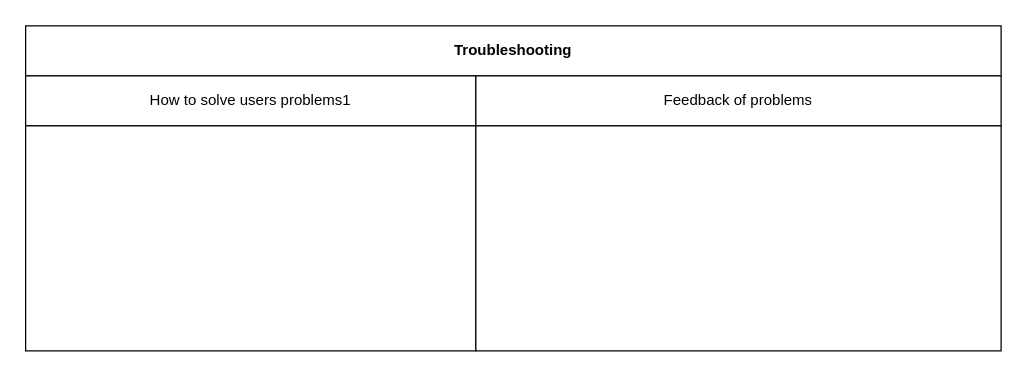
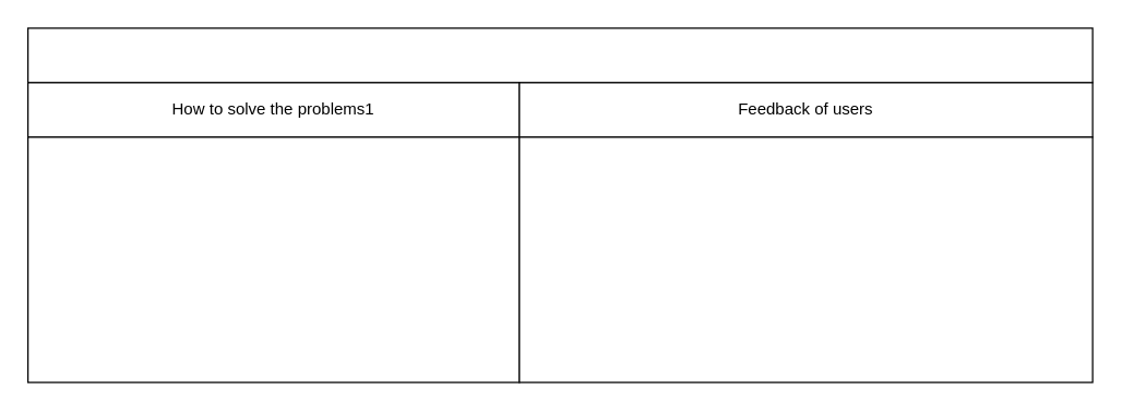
- <mxCell id="4" value="&lt;b&gt;Troubleshooting&lt;/b&gt;" style="shape=partialRectangle;html=1;whiteSpace=wrap;connectable=0;overflow=hidden;fillColor=none;top=0;left=0;bottom=0;right=0;pointerEvents=1;" parent="3" vertex="1"><mxGeometry width="780" height="40" as="geometry" /></mxCell>
- <mxCell id="7" value="How to solve users problems1" style="shape=partialRectangle;html=1;whiteSpace=wrap;connectable=0;overflow=hidden;fillColor=none;top=0;left=0;bottom=0;right=0;pointerEvents=1;" parent="6" vertex="1"><mxGeometry width="360" height="40" as="geometry" /></mxCell>
+ <mxCell id="7" value="How to solve the problems1" style="shape=partialRectangle;html=1;whiteSpace=wrap;connectable=0;overflow=hidden;fillColor=none;top=0;left=0;bottom=0;right=0;pointerEvents=1;" parent="6" vertex="1"><mxGeometry width="360" height="40" as="geometry" /></mxCell>
- <mxCell id="13" value="Feedback of problems" style="shape=partialRectangle;html=1;whiteSpace=wrap;connectable=0;overflow=hidden;fillColor=none;top=0;left=0;bottom=0;right=0;pointerEvents=1;" parent="12" vertex="1"><mxGeometry width="420" height="40" as="geometry" /></mxCell>
+ <mxCell id="13" value="Feedback of users" style="shape=partialRectangle;html=1;whiteSpace=wrap;connectable=0;overflow=hidden;fillColor=none;top=0;left=0;bottom=0;right=0;pointerEvents=1;" parent="12" vertex="1"><mxGeometry width="420" height="40" as="geometry" /></mxCell>
